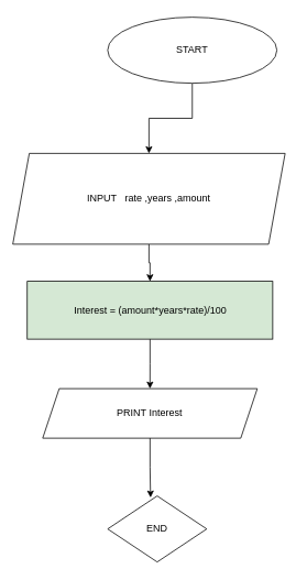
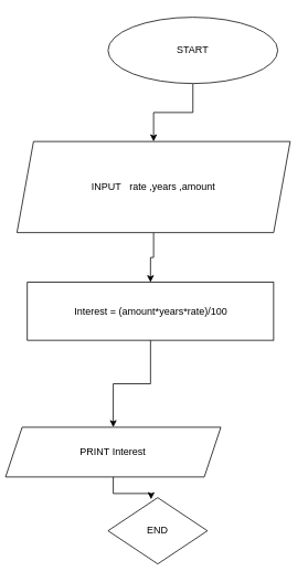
- <mxCell id="5" value="INPUT&amp;nbsp; &amp;nbsp;rate ,years ,amount" style="shape=parallelogram;perimeter=parallelogramPerimeter;whiteSpace=wrap;html=1;fixedSize=1;" vertex="1" parent="1"><mxGeometry x="15" y="185" width="330" height="110" as="geometry" /></mxCell>
+ <mxCell id="5" value="INPUT&amp;nbsp; &amp;nbsp;rate ,years ,amount" style="shape=parallelogram;perimeter=parallelogramPerimeter;whiteSpace=wrap;html=1;fixedSize=1;" vertex="1" parent="1"><mxGeometry x="20" y="170" width="330" height="110" as="geometry" /></mxCell>
- <mxCell id="7" value="&lt;br&gt;Interest = (amount*years*rate)/100&lt;div&gt;&lt;br&gt;&lt;/div&gt;" style="rounded=0;whiteSpace=wrap;html=1;fillColor=#d5e8d4;" vertex="1" parent="1"><mxGeometry x="32.5" y="340" width="297.5" height="70" as="geometry" /></mxCell>
+ <mxCell id="7" value="&lt;br&gt;Interest = (amount*years*rate)/100&lt;div&gt;&lt;br&gt;&lt;/div&gt;" style="rounded=0;whiteSpace=wrap;html=1;" vertex="1" parent="1"><mxGeometry x="32.5" y="340" width="297.5" height="70" as="geometry" /></mxCell>
- <mxCell id="8" value="PRINT Interest" style="shape=parallelogram;perimeter=parallelogramPerimeter;whiteSpace=wrap;html=1;fixedSize=1;" vertex="1" parent="1"><mxGeometry x="51.25" y="470" width="260" height="60" as="geometry" /></mxCell>
+ <mxCell id="8" value="PRINT Interest" style="shape=parallelogram;perimeter=parallelogramPerimeter;whiteSpace=wrap;html=1;fixedSize=1;" vertex="1" parent="1"><mxGeometry x="6.25" y="515" width="260" height="60" as="geometry" /></mxCell>
